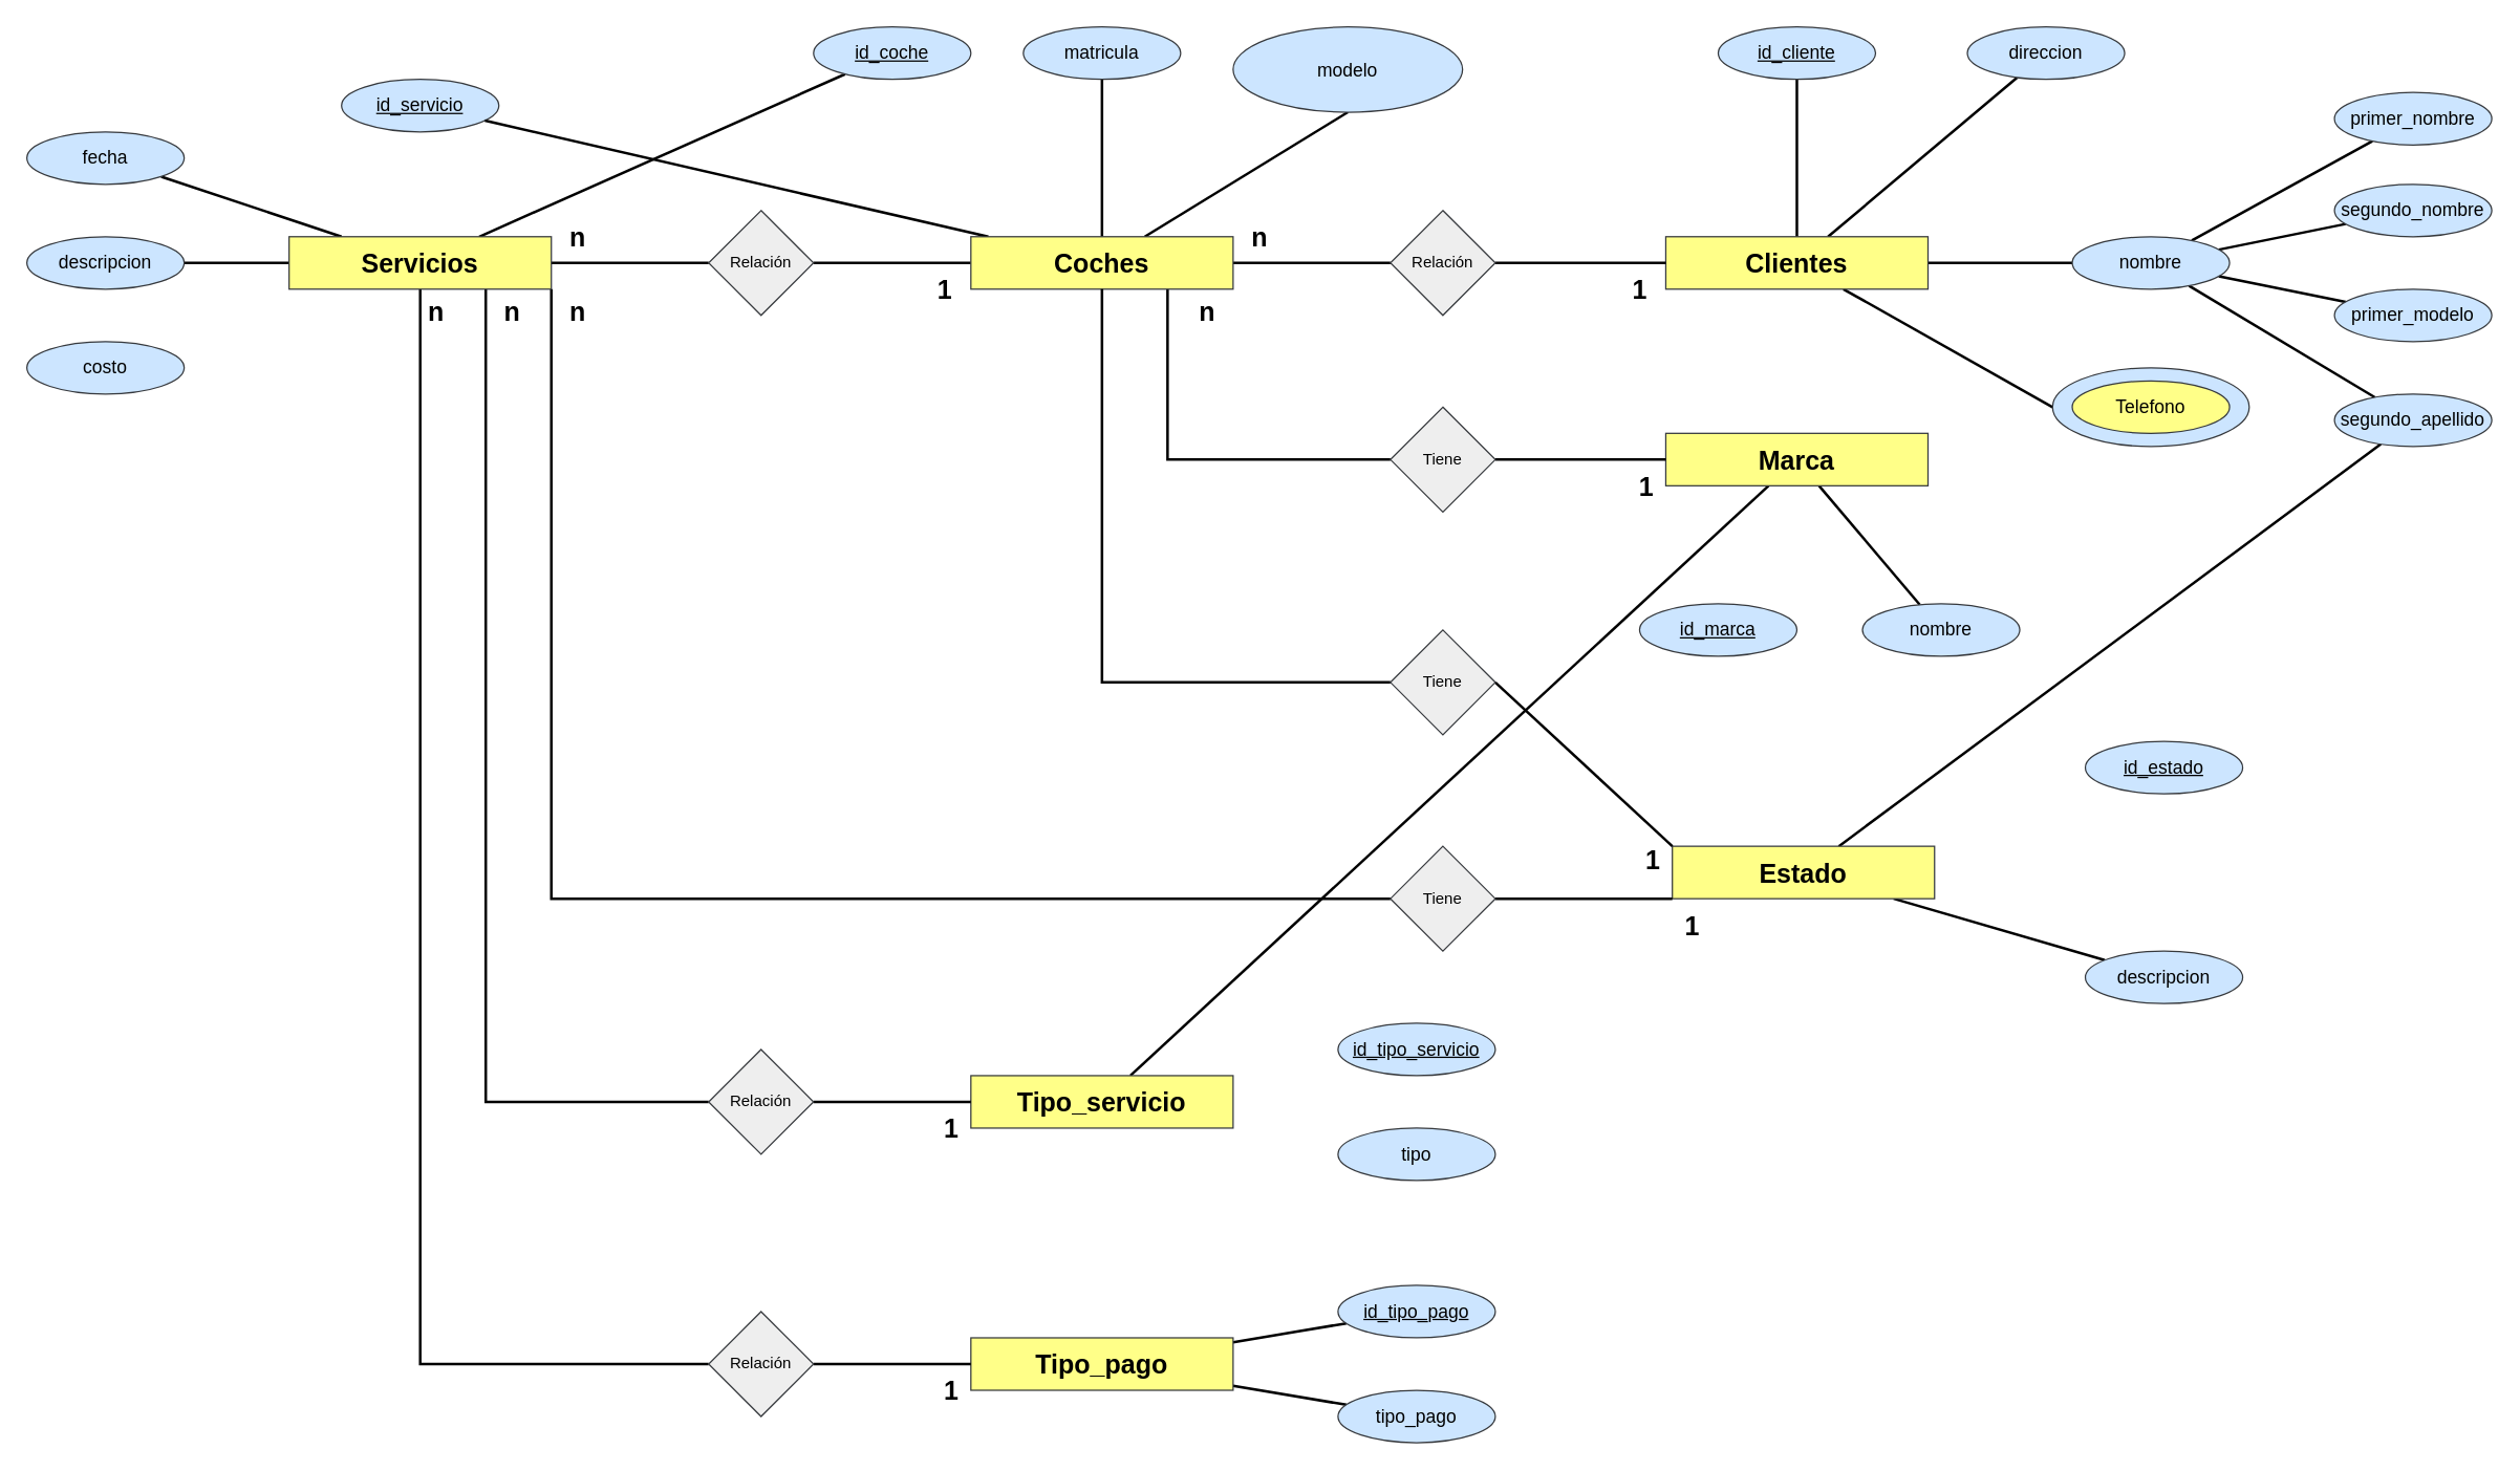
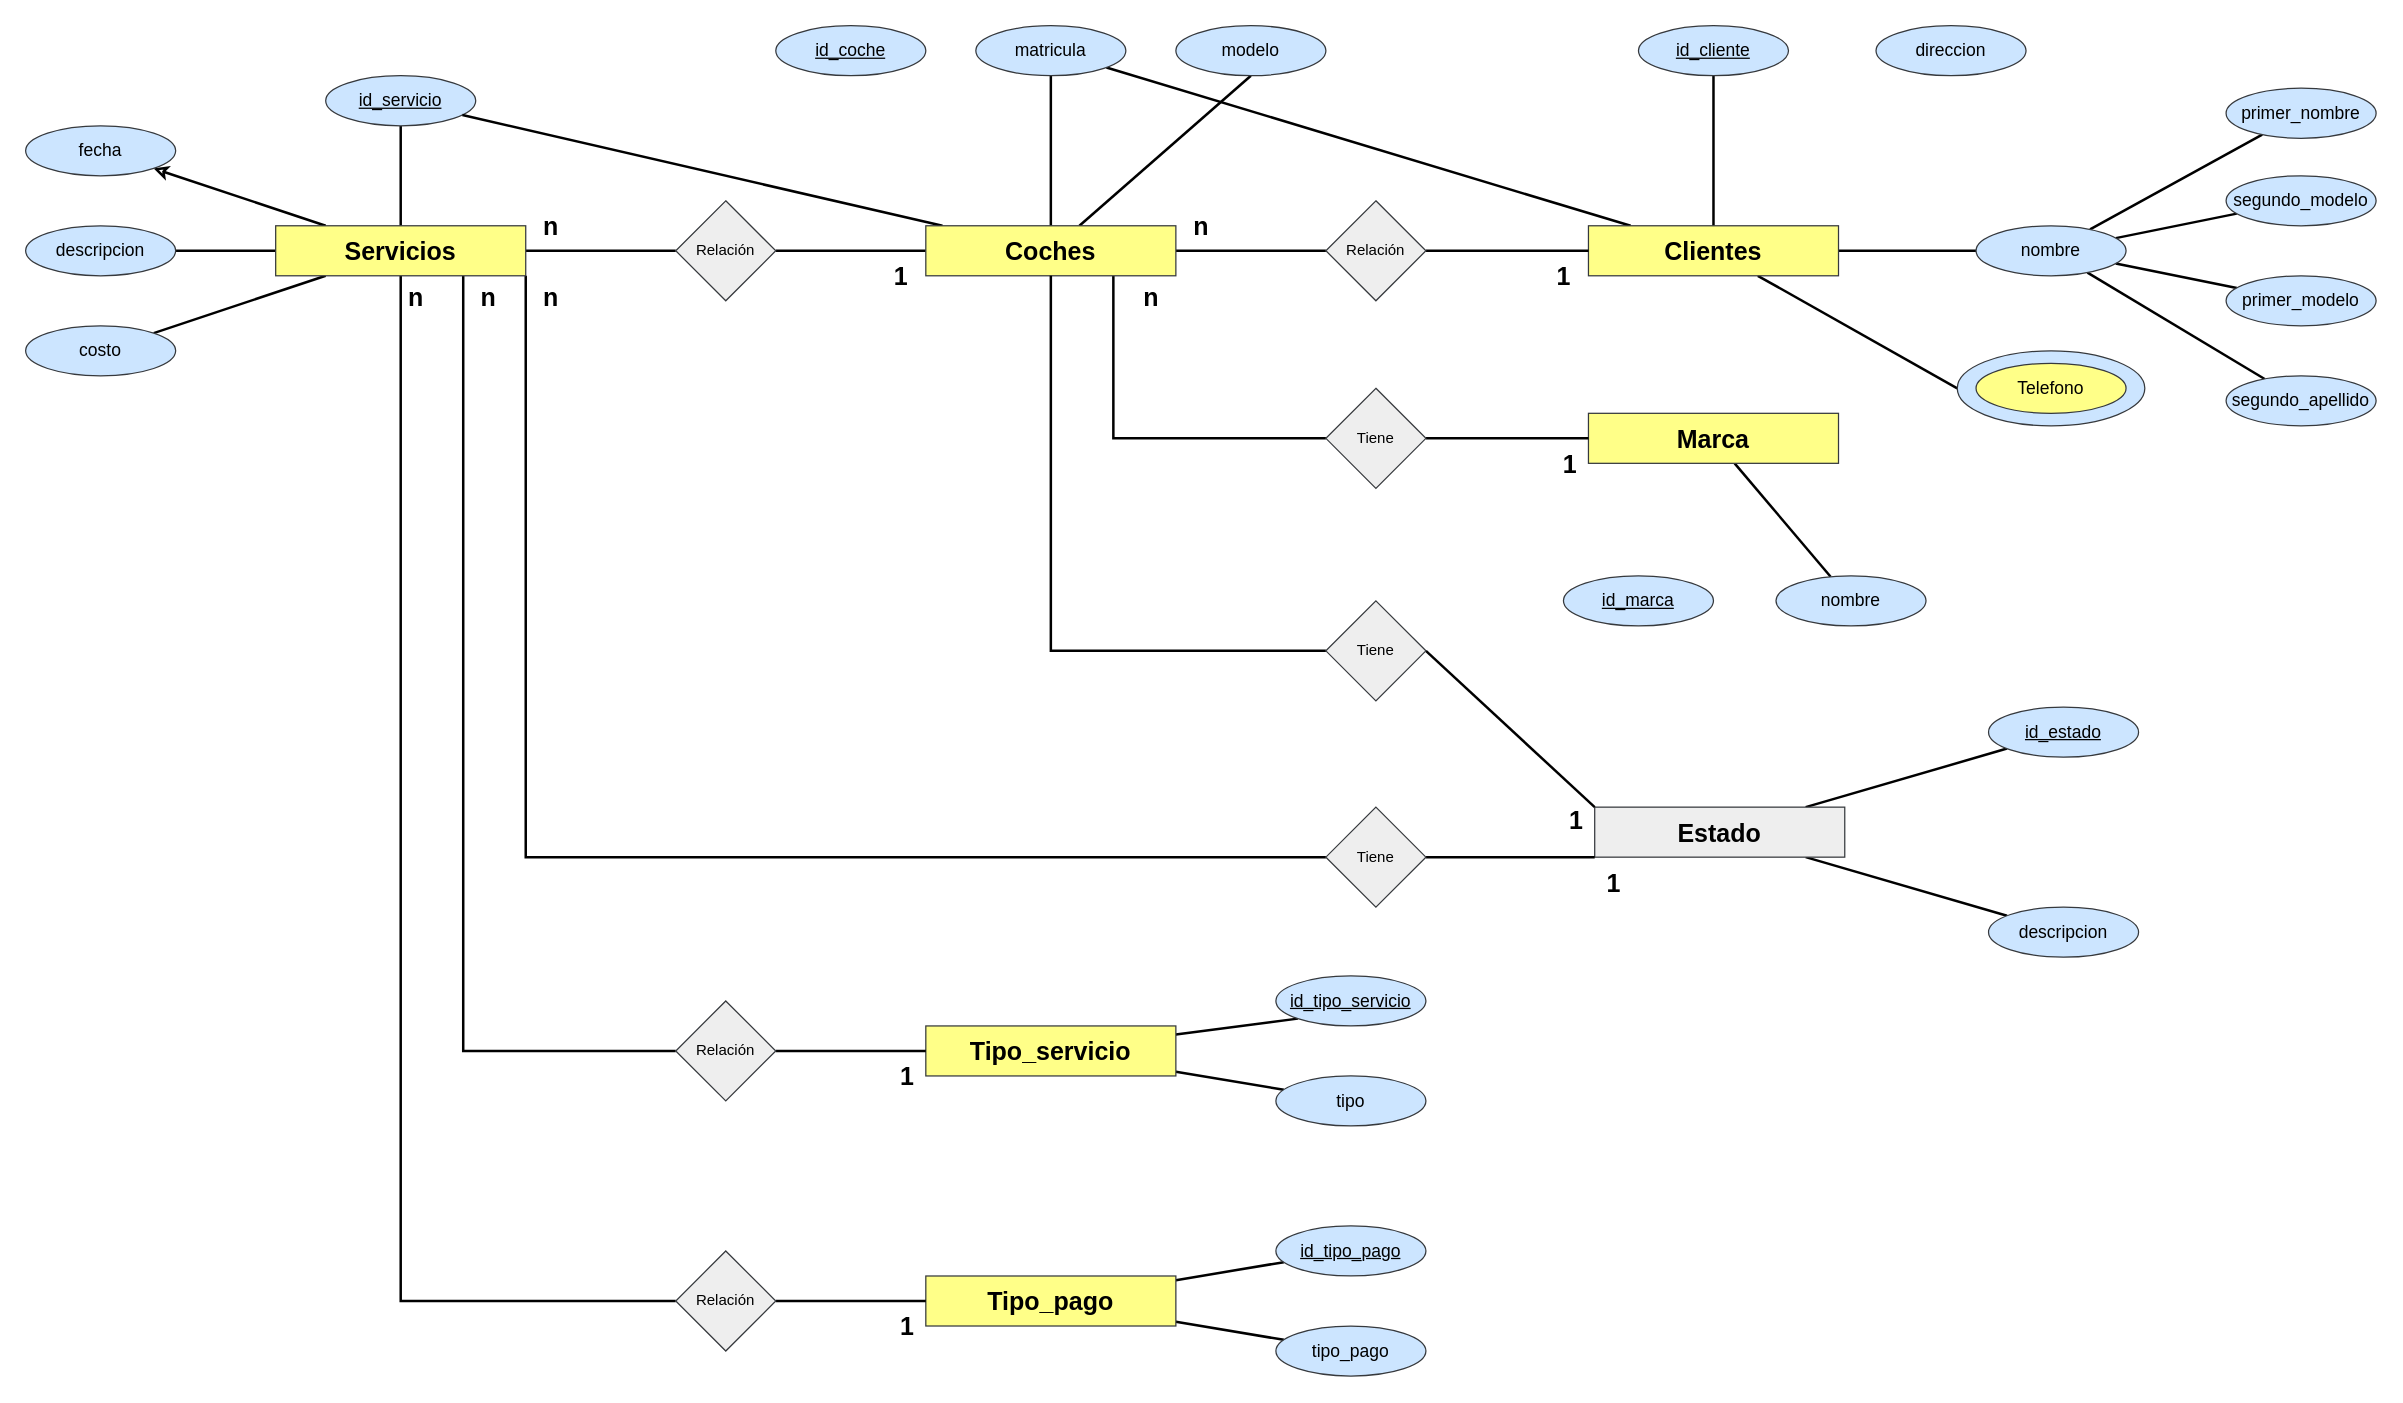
- <mxCell id="46" value="modelo" style="ellipse;whiteSpace=wrap;html=1;fillColor=#cce5ff;strokeColor=#36393d;fontSize=14;" vertex="1" parent="1"><mxGeometry x="940" y="20" width="175" height="65" as="geometry" /></mxCell>
+ <mxCell id="46" value="modelo" style="ellipse;whiteSpace=wrap;html=1;fillColor=#cce5ff;strokeColor=#36393d;fontSize=14;" vertex="1" parent="1"><mxGeometry x="940" y="20" width="120" height="40" as="geometry" /></mxCell>
- <mxCell id="3" style="edgeStyle=none;rounded=0;orthogonalLoop=1;jettySize=auto;html=1;strokeColor=default;strokeWidth=2;align=center;verticalAlign=middle;fontFamily=Helvetica;fontSize=11;fontColor=default;labelBackgroundColor=default;endArrow=none;endFill=0;" edge="1" parent="1" source="10" target="44"><mxGeometry relative="1" as="geometry" /></mxCell>
+ <mxCell id="3" style="edgeStyle=none;rounded=0;orthogonalLoop=1;jettySize=auto;html=1;strokeColor=default;strokeWidth=2;align=center;verticalAlign=middle;fontFamily=Helvetica;fontSize=11;fontColor=default;labelBackgroundColor=default;endArrow=none;endFill=0;" edge="1" parent="1" source="10" target="12"><mxGeometry relative="1" as="geometry" /></mxCell>
- <mxCell id="22" style="edgeStyle=none;rounded=0;orthogonalLoop=1;jettySize=auto;html=1;strokeColor=default;strokeWidth=2;align=center;verticalAlign=middle;fontFamily=Helvetica;fontSize=11;fontColor=default;labelBackgroundColor=default;endArrow=none;endFill=0;" edge="1" parent="1" source="25" target="62"><mxGeometry relative="1" as="geometry" /></mxCell>
+ <mxCell id="22" style="edgeStyle=none;rounded=0;orthogonalLoop=1;jettySize=auto;html=1;strokeColor=default;strokeWidth=2;align=center;verticalAlign=middle;fontFamily=Helvetica;fontSize=11;fontColor=default;labelBackgroundColor=default;endArrow=none;endFill=0;" edge="1" parent="1" source="25" target="45"><mxGeometry relative="1" as="geometry" /></mxCell>
- <mxCell id="4" style="edgeStyle=none;rounded=0;orthogonalLoop=1;jettySize=auto;html=1;entryX=1;entryY=1;entryDx=0;entryDy=0;strokeColor=default;strokeWidth=2;align=center;verticalAlign=middle;fontFamily=Helvetica;fontSize=11;fontColor=default;labelBackgroundColor=default;endArrow=none;endFill=0;" edge="1" parent="1" source="10" target="11"><mxGeometry relative="1" as="geometry" /></mxCell>
+ <mxCell id="4" style="edgeStyle=none;rounded=0;orthogonalLoop=1;jettySize=auto;html=1;entryX=1;entryY=1;entryDx=0;entryDy=0;strokeColor=default;strokeWidth=2;align=center;verticalAlign=middle;fontFamily=Helvetica;fontSize=11;fontColor=default;labelBackgroundColor=default;endArrow=classic;endFill=0;" edge="1" parent="1" source="10" target="11"><mxGeometry relative="1" as="geometry" /></mxCell>
- <mxCell id="69" value="segundo_nombre" style="ellipse;whiteSpace=wrap;html=1;fillColor=#cce5ff;strokeColor=#36393d;fontSize=14;" vertex="1" parent="1"><mxGeometry x="1780" y="140" width="120" height="40" as="geometry" /></mxCell>
+ <mxCell id="69" value="segundo_modelo" style="ellipse;whiteSpace=wrap;html=1;fillColor=#cce5ff;strokeColor=#36393d;fontSize=14;" vertex="1" parent="1"><mxGeometry x="1780" y="140" width="120" height="40" as="geometry" /></mxCell>
+ <mxCell id="6" style="edgeStyle=none;rounded=0;orthogonalLoop=1;jettySize=auto;html=1;strokeColor=default;strokeWidth=2;align=center;verticalAlign=middle;fontFamily=Helvetica;fontSize=11;fontColor=default;labelBackgroundColor=default;endArrow=none;endFill=0;" edge="1" parent="1" source="10" target="33"><mxGeometry relative="1" as="geometry" /></mxCell>
- <mxCell id="53" style="edgeStyle=none;rounded=0;orthogonalLoop=1;jettySize=auto;html=1;strokeColor=default;strokeWidth=2;align=center;verticalAlign=middle;fontFamily=Helvetica;fontSize=11;fontColor=default;labelBackgroundColor=default;endArrow=none;endFill=0;" edge="1" parent="1" source="55" target="71"><mxGeometry relative="1" as="geometry" /></mxCell>
+ <mxCell id="53" style="edgeStyle=none;rounded=0;orthogonalLoop=1;jettySize=auto;html=1;strokeColor=default;strokeWidth=2;align=center;verticalAlign=middle;fontFamily=Helvetica;fontSize=11;fontColor=default;labelBackgroundColor=default;endArrow=none;endFill=0;" edge="1" parent="1" source="55" target="74"><mxGeometry relative="1" as="geometry" /></mxCell>
- <mxCell id="35" style="edgeStyle=none;rounded=0;orthogonalLoop=1;jettySize=auto;html=1;strokeColor=default;strokeWidth=2;align=center;verticalAlign=middle;fontFamily=Helvetica;fontSize=11;fontColor=default;labelBackgroundColor=default;endArrow=none;endFill=0;" edge="1" parent="1" source="36" target="48"><mxGeometry relative="1" as="geometry" /></mxCell>
+ <mxCell id="35" style="edgeStyle=none;rounded=0;orthogonalLoop=1;jettySize=auto;html=1;strokeColor=default;strokeWidth=2;align=center;verticalAlign=middle;fontFamily=Helvetica;fontSize=11;fontColor=default;labelBackgroundColor=default;endArrow=none;endFill=0;" edge="1" parent="1" source="36" target="77"><mxGeometry relative="1" as="geometry" /></mxCell>
- <mxCell id="55" value="&lt;b&gt;&lt;font style=&quot;font-size: 20px;&quot;&gt;Estado&lt;/font&gt;&lt;/b&gt;" style="rounded=0;whiteSpace=wrap;html=1;fillColor=#ffff88;strokeColor=#36393d;" vertex="1" parent="1"><mxGeometry x="1275" y="645" width="200" height="40" as="geometry" /></mxCell>
+ <mxCell id="55" value="&lt;b&gt;&lt;font style=&quot;font-size: 20px;&quot;&gt;Estado&lt;/font&gt;&lt;/b&gt;" style="rounded=0;whiteSpace=wrap;html=1;fillColor=#eeeeee;strokeColor=#36393d;" vertex="1" parent="1"><mxGeometry x="1275" y="645" width="200" height="40" as="geometry" /></mxCell>
+ <mxCell id="34" style="edgeStyle=none;rounded=0;orthogonalLoop=1;jettySize=auto;html=1;entryX=0;entryY=1;entryDx=0;entryDy=0;strokeColor=default;strokeWidth=2;align=center;verticalAlign=middle;fontFamily=Helvetica;fontSize=11;fontColor=default;labelBackgroundColor=default;endArrow=none;endFill=0;" edge="1" parent="1" source="36" target="76"><mxGeometry relative="1" as="geometry" /></mxCell>
